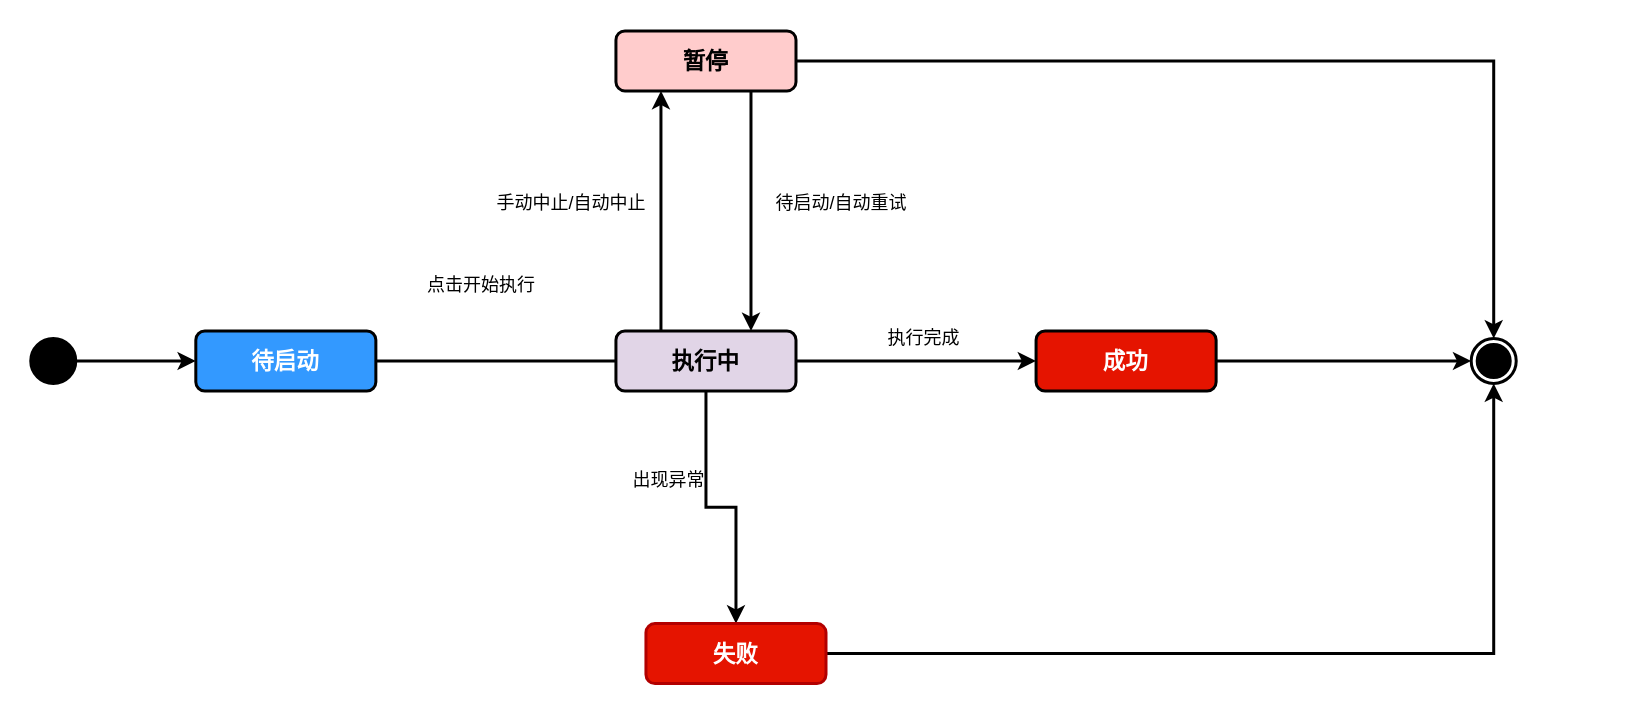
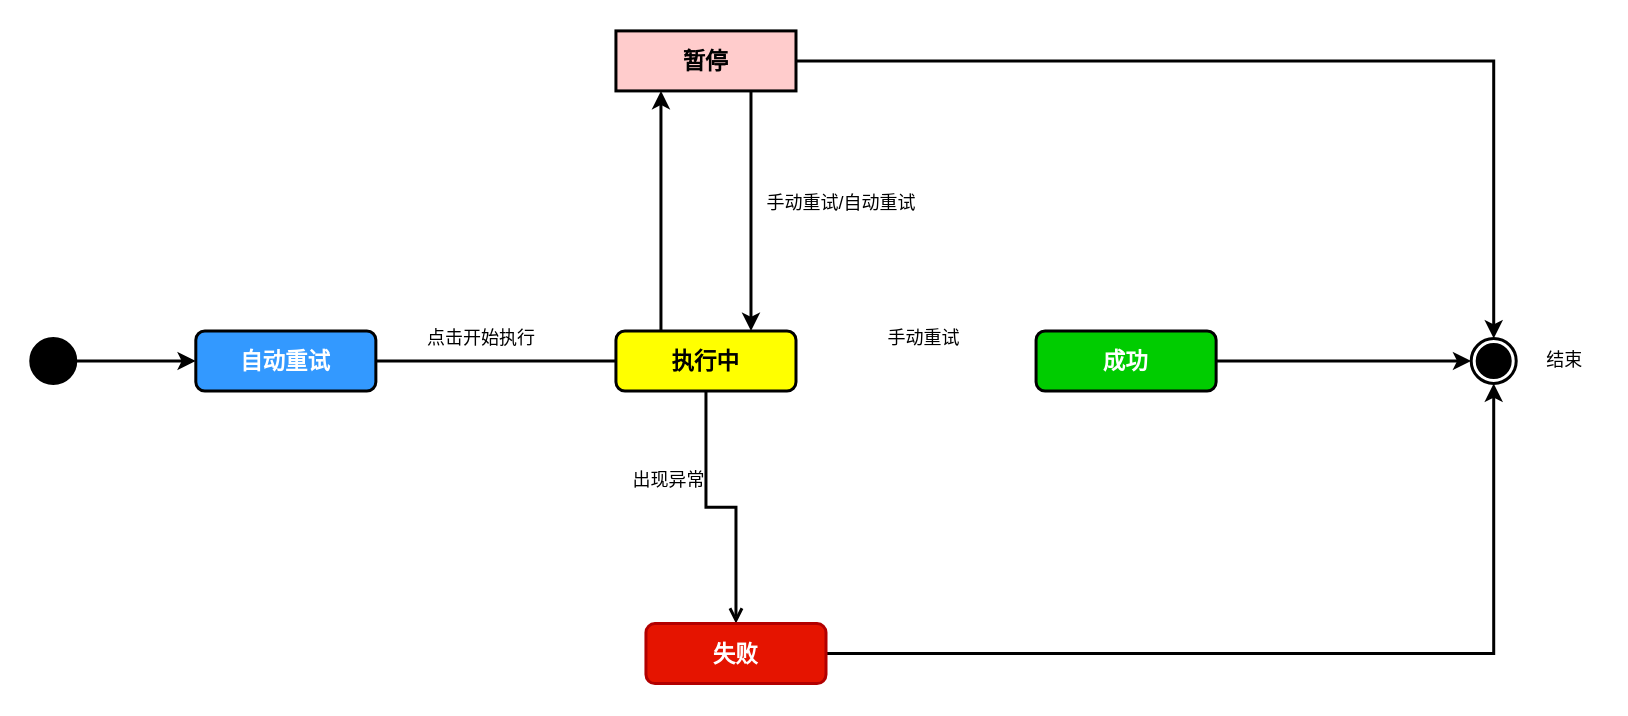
- <mxCell id="16" value="暂停" style="rounded=1;whiteSpace=wrap;html=1;fillColor=#FFCCCC;fontSize=15;strokeWidth=2;fontStyle=1;labelBackgroundColor=none;fontColor=#000000;" vertex="1" parent="1"><mxGeometry x="410" y="20" width="120" height="40" as="geometry" /></mxCell>
+ <mxCell id="16" value="暂停" style="whiteSpace=wrap;html=1;fillColor=#FFCCCC;fontSize=15;strokeWidth=2;fontStyle=1;labelBackgroundColor=none;fontColor=#000000;rounded=0;" vertex="1" parent="1"><mxGeometry x="410" y="20" width="120" height="40" as="geometry" /></mxCell>
- <mxCell id="19" value="手动中止/自动中止" style="text;html=1;align=center;verticalAlign=middle;resizable=0;points=[];autosize=1;strokeColor=none;fillColor=none;strokeWidth=2;" vertex="1" parent="1"><mxGeometry x="320" y="120" width="120" height="30" as="geometry" /></mxCell>
- <mxCell id="20" value="待启动/自动重试" style="text;html=1;align=center;verticalAlign=middle;resizable=0;points=[];autosize=1;strokeColor=none;fillColor=none;strokeWidth=2;" vertex="1" parent="1"><mxGeometry x="500" y="120" width="120" height="30" as="geometry" /></mxCell>
+ <mxCell id="20" value="手动重试/自动重试" style="text;html=1;align=center;verticalAlign=middle;resizable=0;points=[];autosize=1;strokeColor=none;fillColor=none;strokeWidth=2;" vertex="1" parent="1"><mxGeometry x="500" y="120" width="120" height="30" as="geometry" /></mxCell>
- <mxCell id="18" value="点击开始执行" style="text;html=1;align=center;verticalAlign=middle;resizable=0;points=[];autosize=1;strokeColor=none;fillColor=none;strokeWidth=2;" vertex="1" parent="1"><mxGeometry x="270" y="175" width="100" height="30" as="geometry" /></mxCell>
+ <mxCell id="18" value="点击开始执行" style="text;html=1;align=center;verticalAlign=middle;resizable=0;points=[];autosize=1;strokeColor=none;fillColor=none;strokeWidth=2;" vertex="1" parent="1"><mxGeometry x="270" y="210" width="100" height="30" as="geometry" /></mxCell>
- <mxCell id="21" value="执行完成" style="text;html=1;align=center;verticalAlign=middle;resizable=0;points=[];autosize=1;strokeColor=none;fillColor=none;strokeWidth=2;" vertex="1" parent="1"><mxGeometry x="580" y="210" width="70" height="30" as="geometry" /></mxCell>
+ <mxCell id="21" value="手动重试" style="text;html=1;align=center;verticalAlign=middle;resizable=0;points=[];autosize=1;strokeColor=none;fillColor=none;strokeWidth=2;" vertex="1" parent="1"><mxGeometry x="580" y="210" width="70" height="30" as="geometry" /></mxCell>
- <mxCell id="6" value="待启动" style="rounded=1;whiteSpace=wrap;html=1;fillColor=#3399FF;fontSize=15;strokeWidth=2;fontStyle=1;labelBackgroundColor=none;fontColor=#FFFFFF;" vertex="1" parent="1"><mxGeometry x="130" y="220" width="120" height="40" as="geometry" /></mxCell>
+ <mxCell id="6" value="自动重试" style="rounded=1;whiteSpace=wrap;html=1;fillColor=#3399FF;fontSize=15;strokeWidth=2;fontStyle=1;labelBackgroundColor=none;fontColor=#FFFFFF;" vertex="1" parent="1"><mxGeometry x="130" y="220" width="120" height="40" as="geometry" /></mxCell>
- <mxCell id="10" value="执行中" style="rounded=1;whiteSpace=wrap;html=1;fillColor=#e1d5e7;fontSize=15;strokeWidth=2;fontStyle=1;labelBackgroundColor=none;fontColor=#000000;" vertex="1" parent="1"><mxGeometry x="410" y="220" width="120" height="40" as="geometry" /></mxCell>
+ <mxCell id="10" value="执行中" style="rounded=1;whiteSpace=wrap;html=1;fillColor=#FFFF00;fontSize=15;strokeWidth=2;fontStyle=1;labelBackgroundColor=none;fontColor=#000000;" vertex="1" parent="1"><mxGeometry x="410" y="220" width="120" height="40" as="geometry" /></mxCell>
- <mxCell id="8" style="edgeStyle=orthogonalEdgeStyle;rounded=0;orthogonalLoop=1;jettySize=auto;html=1;exitX=1;exitY=0.5;exitDx=0;exitDy=0;entryX=0;entryY=0.5;entryDx=0;entryDy=0;strokeWidth=2;" edge="1" parent="1" source="10" target="12"><mxGeometry relative="1" as="geometry" /></mxCell>
- <mxCell id="12" value="成功" style="rounded=1;whiteSpace=wrap;html=1;fillColor=#e51400;fontSize=15;strokeWidth=2;fontStyle=1;labelBackgroundColor=none;fontColor=#FFFFFF;" vertex="1" parent="1"><mxGeometry x="690" y="220" width="120" height="40" as="geometry" /></mxCell>
+ <mxCell id="12" value="成功" style="rounded=1;whiteSpace=wrap;html=1;fillColor=#00CC00;fontSize=15;strokeWidth=2;fontStyle=1;labelBackgroundColor=none;fontColor=#FFFFFF;" vertex="1" parent="1"><mxGeometry x="690" y="220" width="120" height="40" as="geometry" /></mxCell>
+ <mxCell id="23" value="结束" style="text;html=1;align=center;verticalAlign=middle;resizable=0;points=[];autosize=1;strokeColor=none;fillColor=none;" vertex="1" parent="1"><mxGeometry x="1021" y="227" width="42" height="26" as="geometry" /></mxCell>
- <mxCell id="9" style="edgeStyle=orthogonalEdgeStyle;rounded=0;orthogonalLoop=1;jettySize=auto;html=1;exitX=0.5;exitY=1;exitDx=0;exitDy=0;entryX=0.5;entryY=0;entryDx=0;entryDy=0;strokeWidth=2;" edge="1" parent="1" source="10" target="14"><mxGeometry relative="1" as="geometry" /></mxCell>
+ <mxCell id="9" style="edgeStyle=orthogonalEdgeStyle;rounded=0;orthogonalLoop=1;jettySize=auto;html=1;exitX=0.5;exitY=1;exitDx=0;exitDy=0;entryX=0.5;entryY=0;entryDx=0;entryDy=0;strokeWidth=2;endArrow=open;" edge="1" parent="1" source="10" target="14"><mxGeometry relative="1" as="geometry" /></mxCell>
